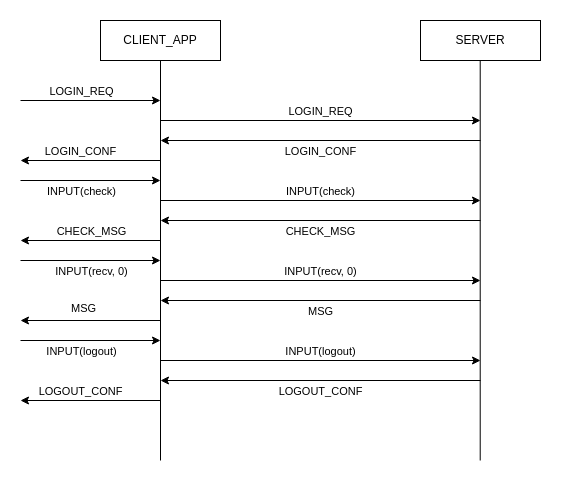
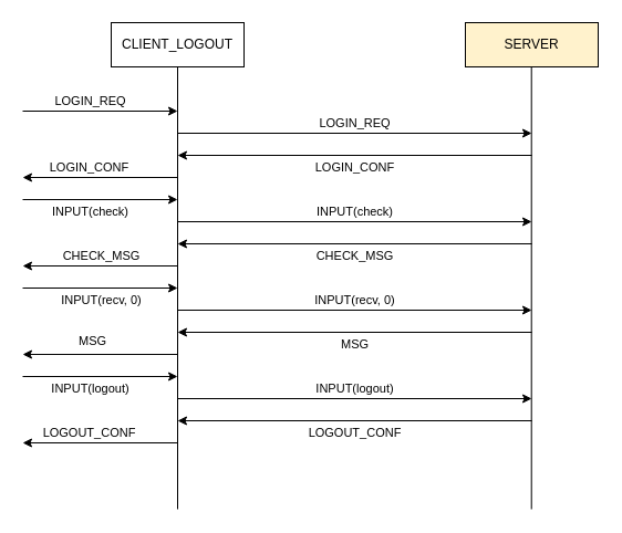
- <mxCell id="2" value="CLIENT_APP" style="rounded=0;whiteSpace=wrap;html=1;" vertex="1" parent="1"><mxGeometry x="100" y="20" width="120" height="40" as="geometry" /></mxCell>
+ <mxCell id="2" value="CLIENT_LOGOUT" style="rounded=0;whiteSpace=wrap;html=1;" vertex="1" parent="1"><mxGeometry x="100" y="20" width="120" height="40" as="geometry" /></mxCell>
- <mxCell id="3" value="SERVER" style="rounded=0;whiteSpace=wrap;html=1;" vertex="1" parent="1"><mxGeometry x="420" y="20" width="120" height="40" as="geometry" /></mxCell>
+ <mxCell id="3" value="SERVER" style="rounded=0;whiteSpace=wrap;html=1;fillColor=#fff2cc;" vertex="1" parent="1"><mxGeometry x="420" y="20" width="120" height="40" as="geometry" /></mxCell>
